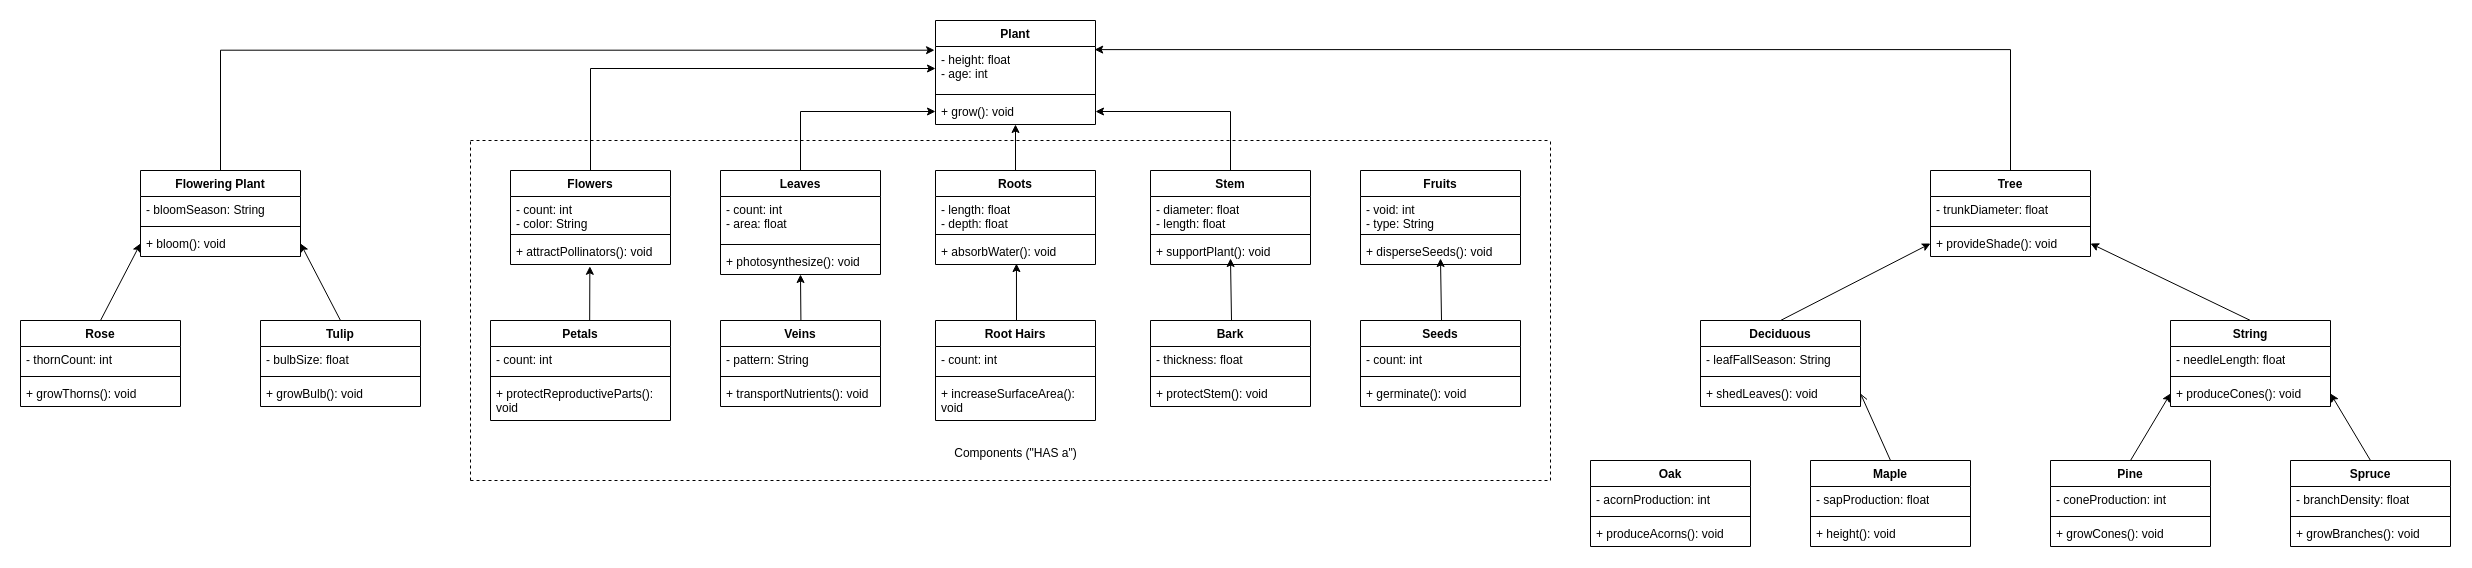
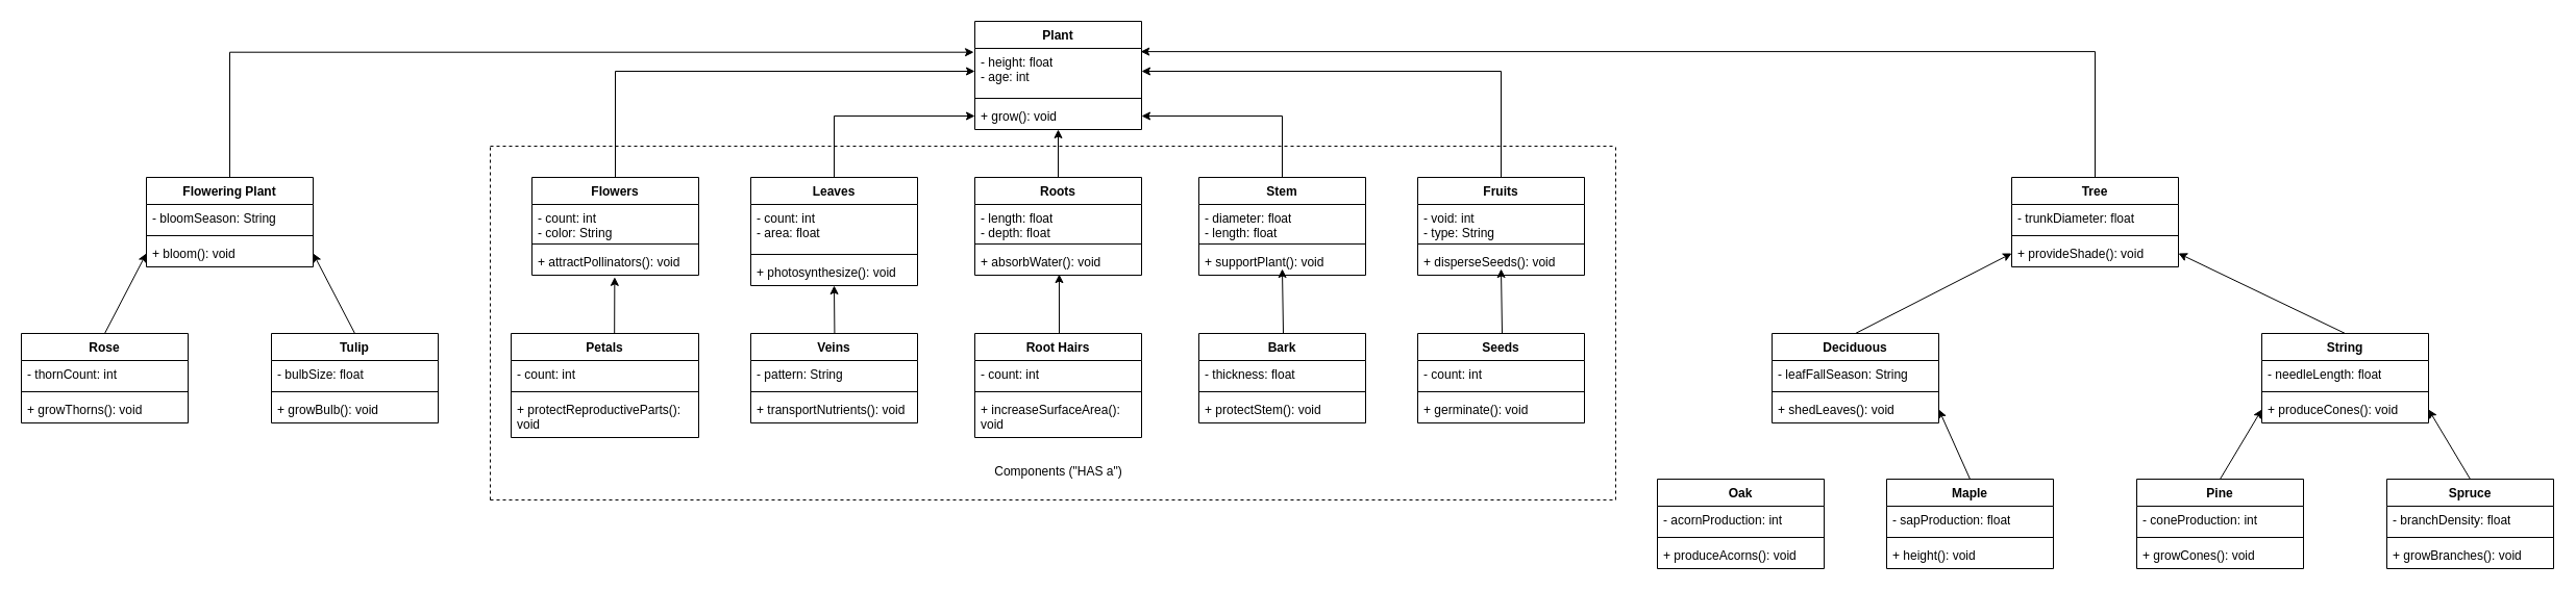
+ <mxCell id="25" style="edgeStyle=orthogonalEdgeStyle;rounded=0;orthogonalLoop=1;jettySize=auto;html=1;entryX=1;entryY=0.5;entryDx=0;entryDy=0;" edge="1" parent="1" source="26" target="3"><mxGeometry relative="1" as="geometry" /></mxCell>
- <mxCell id="108" value="" style="endArrow=open;html=1;rounded=0;exitX=0.5;exitY=0;exitDx=0;exitDy=0;entryX=1;entryY=0.5;entryDx=0;entryDy=0;" edge="1" parent="1" source="92" target="83"><mxGeometry width="50" height="50" relative="1" as="geometry"><mxPoint x="1740" y="460" as="sourcePoint" /><mxPoint x="1790" y="410" as="targetPoint" /></mxGeometry></mxCell>
+ <mxCell id="108" value="" style="endArrow=classic;html=1;rounded=0;exitX=0.5;exitY=0;exitDx=0;exitDy=0;entryX=1;entryY=0.5;entryDx=0;entryDy=0;" edge="1" parent="1" source="92" target="83"><mxGeometry width="50" height="50" relative="1" as="geometry"><mxPoint x="1740" y="460" as="sourcePoint" /><mxPoint x="1790" y="410" as="targetPoint" /></mxGeometry></mxCell>
